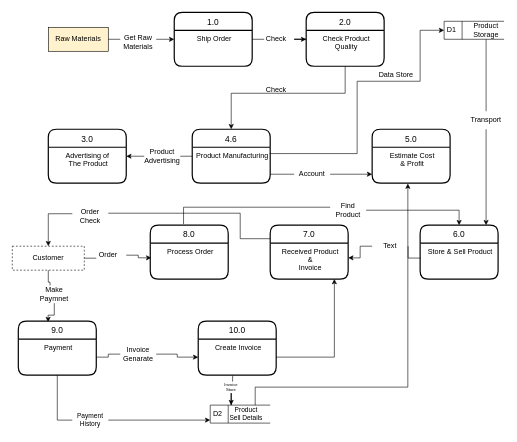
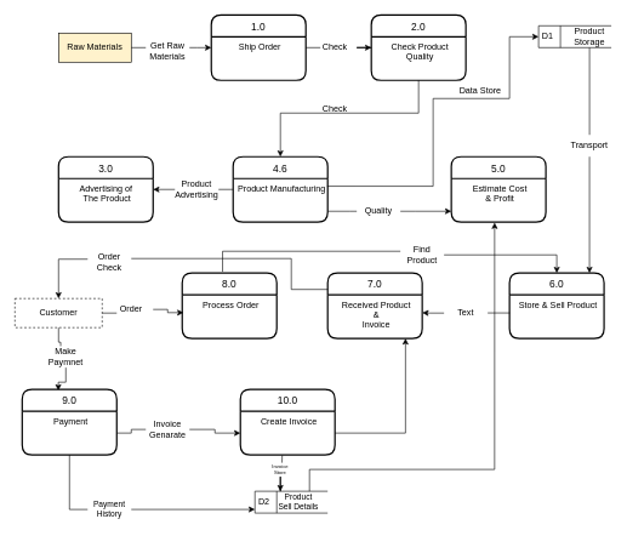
- <mxCell id="29" value="Account" style="text;html=1;strokeColor=none;fillColor=none;align=center;verticalAlign=middle;whiteSpace=wrap;rounded=0;" vertex="1" parent="1"><mxGeometry x="490" y="275" width="60" height="30" as="geometry" /></mxCell>
+ <mxCell id="29" value="Quality" style="text;html=1;strokeColor=none;fillColor=none;align=center;verticalAlign=middle;whiteSpace=wrap;rounded=0;" vertex="1" parent="1"><mxGeometry x="490" y="275" width="60" height="30" as="geometry" /></mxCell>
- <mxCell id="37" value="Text" style="text;html=1;strokeColor=none;fillColor=none;align=center;verticalAlign=middle;whiteSpace=wrap;rounded=0;" vertex="1" parent="1"><mxGeometry x="620" y="395" width="60" height="30" as="geometry" /></mxCell>
+ <mxCell id="37" value="Text" style="text;html=1;strokeColor=none;fillColor=none;align=center;verticalAlign=middle;whiteSpace=wrap;rounded=0;" vertex="1" parent="1"><mxGeometry x="610" y="415" width="60" height="30" as="geometry" /></mxCell>
